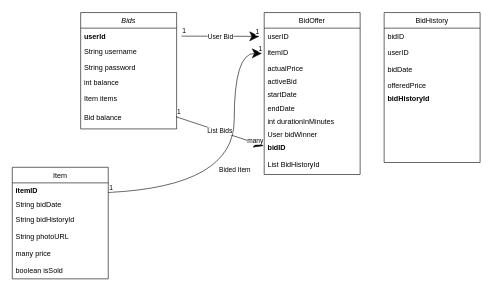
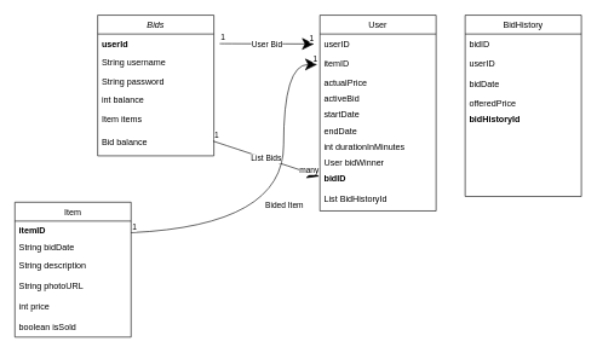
- <mxCell id="16" value="BidOffer" style="swimlane;fontStyle=0;align=center;verticalAlign=top;childLayout=stackLayout;horizontal=1;startSize=26;horizontalStack=0;resizeParent=1;resizeLast=0;collapsible=1;marginBottom=0;rounded=0;shadow=0;strokeWidth=1;" parent="1" vertex="1"><mxGeometry x="440" y="20" width="160" height="270" as="geometry"><mxRectangle x="130" y="380" width="160" height="26" as="alternateBounds" /></mxGeometry></mxCell>
+ <mxCell id="16" value="User" style="swimlane;fontStyle=0;align=center;verticalAlign=top;childLayout=stackLayout;horizontal=1;startSize=26;horizontalStack=0;resizeParent=1;resizeLast=0;collapsible=1;marginBottom=0;rounded=0;shadow=0;strokeWidth=1;" parent="1" vertex="1"><mxGeometry x="440" y="20" width="160" height="270" as="geometry"><mxRectangle x="130" y="380" width="160" height="26" as="alternateBounds" /></mxGeometry></mxCell>
- <mxCell id="12" value="String bidHistoryId" style="text;align=left;verticalAlign=top;spacingLeft=4;spacingRight=4;overflow=hidden;rotatable=0;points=[[0,0.5],[1,0.5]];portConstraint=eastwest;rounded=0;shadow=0;html=0;" parent="9" vertex="1"><mxGeometry y="74" width="160" height="28" as="geometry" /></mxCell>
+ <mxCell id="12" value="String description" style="text;align=left;verticalAlign=top;spacingLeft=4;spacingRight=4;overflow=hidden;rotatable=0;points=[[0,0.5],[1,0.5]];portConstraint=eastwest;rounded=0;shadow=0;html=0;" parent="9" vertex="1"><mxGeometry y="74" width="160" height="28" as="geometry" /></mxCell>
- <mxCell id="14" value="many price" style="text;align=left;verticalAlign=top;spacingLeft=4;spacingRight=4;overflow=hidden;rotatable=0;points=[[0,0.5],[1,0.5]];portConstraint=eastwest;rounded=0;shadow=0;html=0;" parent="9" vertex="1"><mxGeometry y="130" width="160" height="28" as="geometry" /></mxCell>
+ <mxCell id="14" value="int price" style="text;align=left;verticalAlign=top;spacingLeft=4;spacingRight=4;overflow=hidden;rotatable=0;points=[[0,0.5],[1,0.5]];portConstraint=eastwest;rounded=0;shadow=0;html=0;" parent="9" vertex="1"><mxGeometry y="130" width="160" height="28" as="geometry" /></mxCell>
